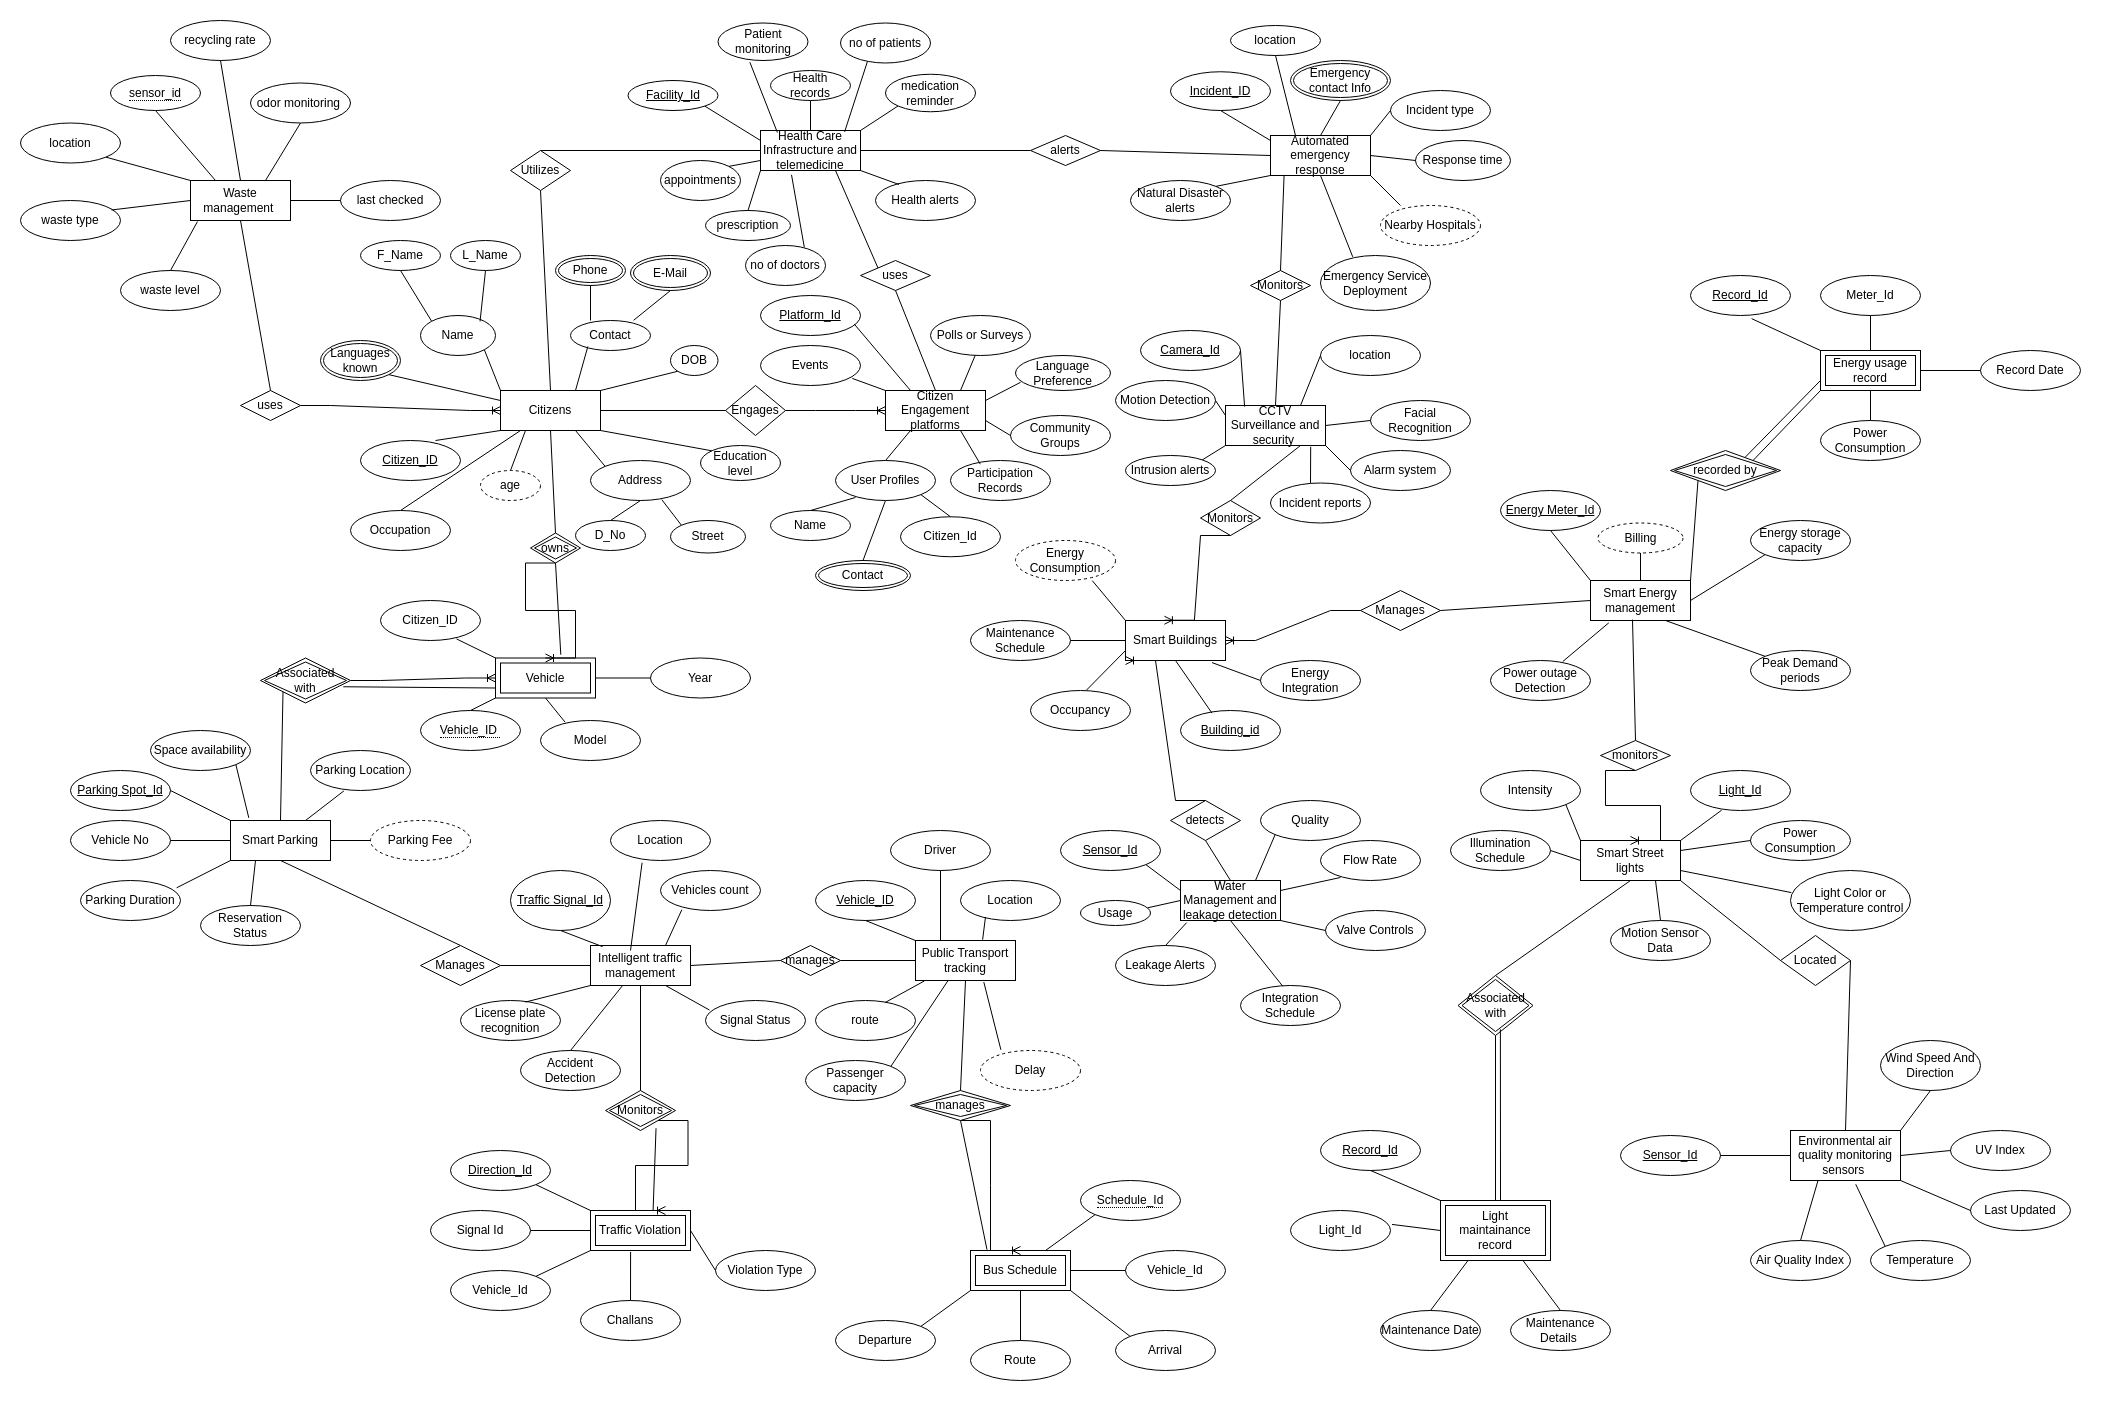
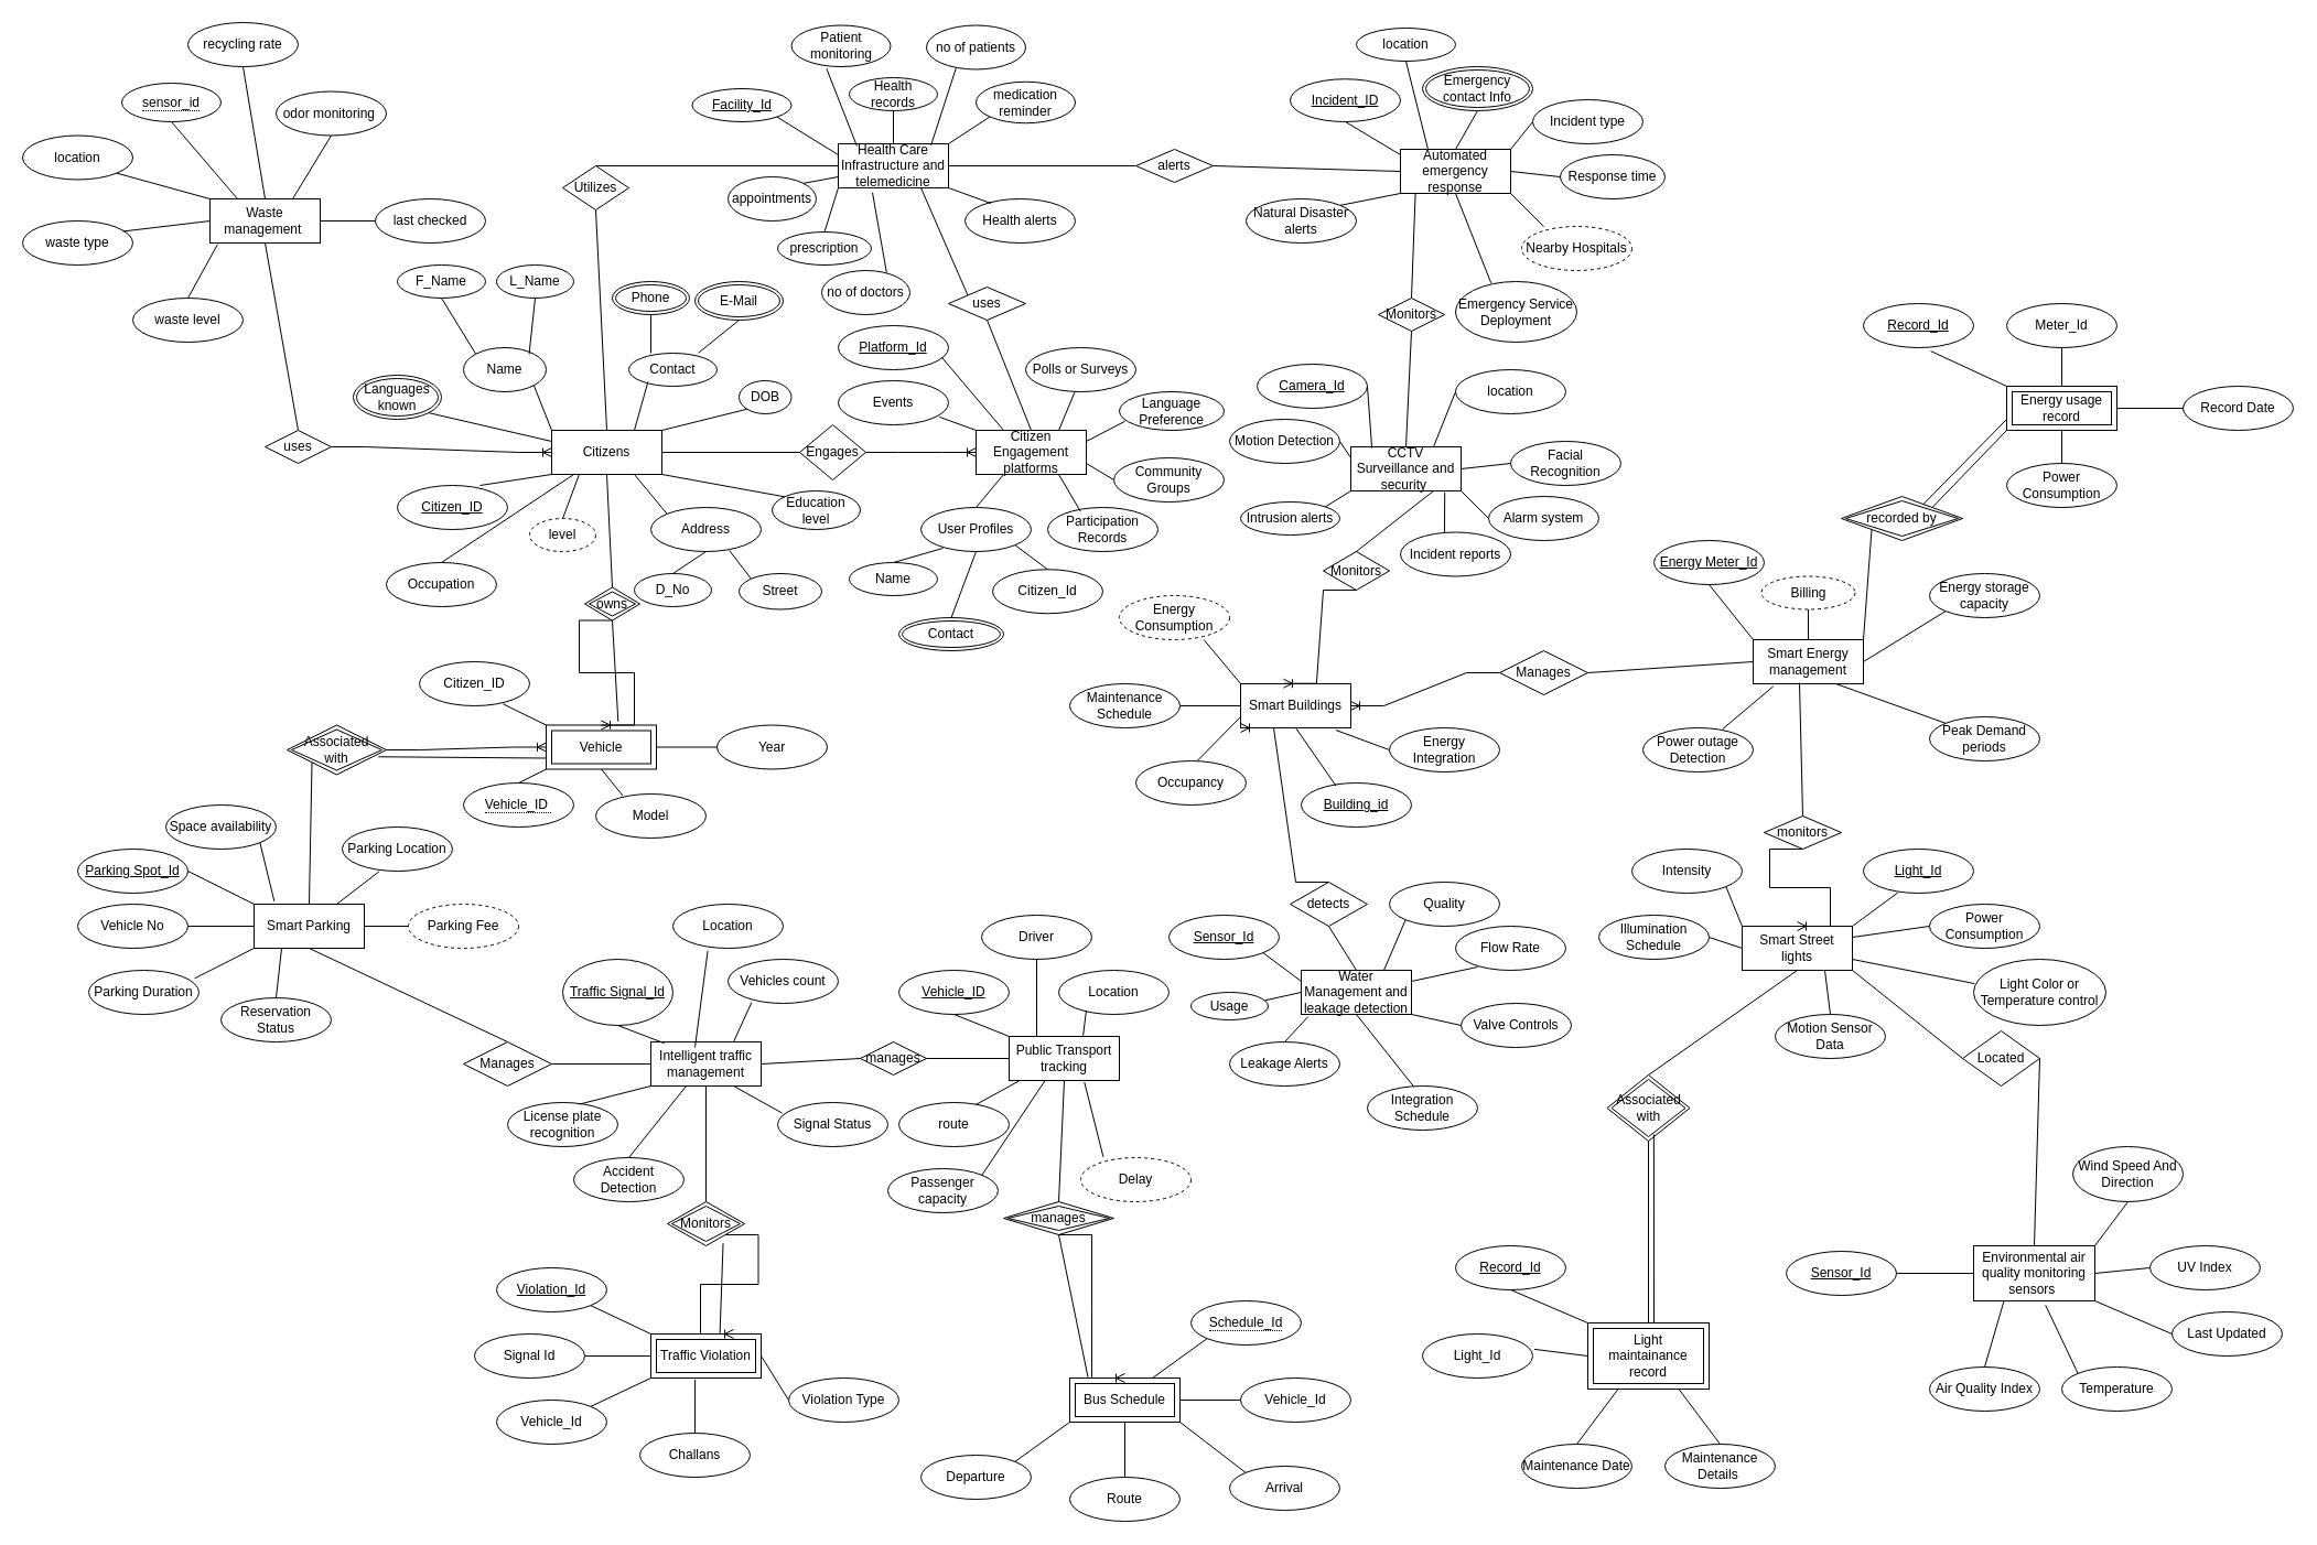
- <mxCell id="113" value="age" style="ellipse;whiteSpace=wrap;html=1;align=center;dashed=1;" parent="1" vertex="1"><mxGeometry x="480" y="470" width="60" height="30" as="geometry" /></mxCell>
+ <mxCell id="113" value="level" style="ellipse;whiteSpace=wrap;html=1;align=center;dashed=1;" parent="1" vertex="1"><mxGeometry x="480" y="470" width="60" height="30" as="geometry" /></mxCell>
- <mxCell id="259" value="Direction_Id" style="ellipse;whiteSpace=wrap;html=1;align=center;fontStyle=4;" parent="1" vertex="1"><mxGeometry x="450" y="1150" width="100" height="40" as="geometry" /></mxCell>
+ <mxCell id="259" value="Violation_Id" style="ellipse;whiteSpace=wrap;html=1;align=center;fontStyle=4;" parent="1" vertex="1"><mxGeometry x="450" y="1150" width="100" height="40" as="geometry" /></mxCell>
